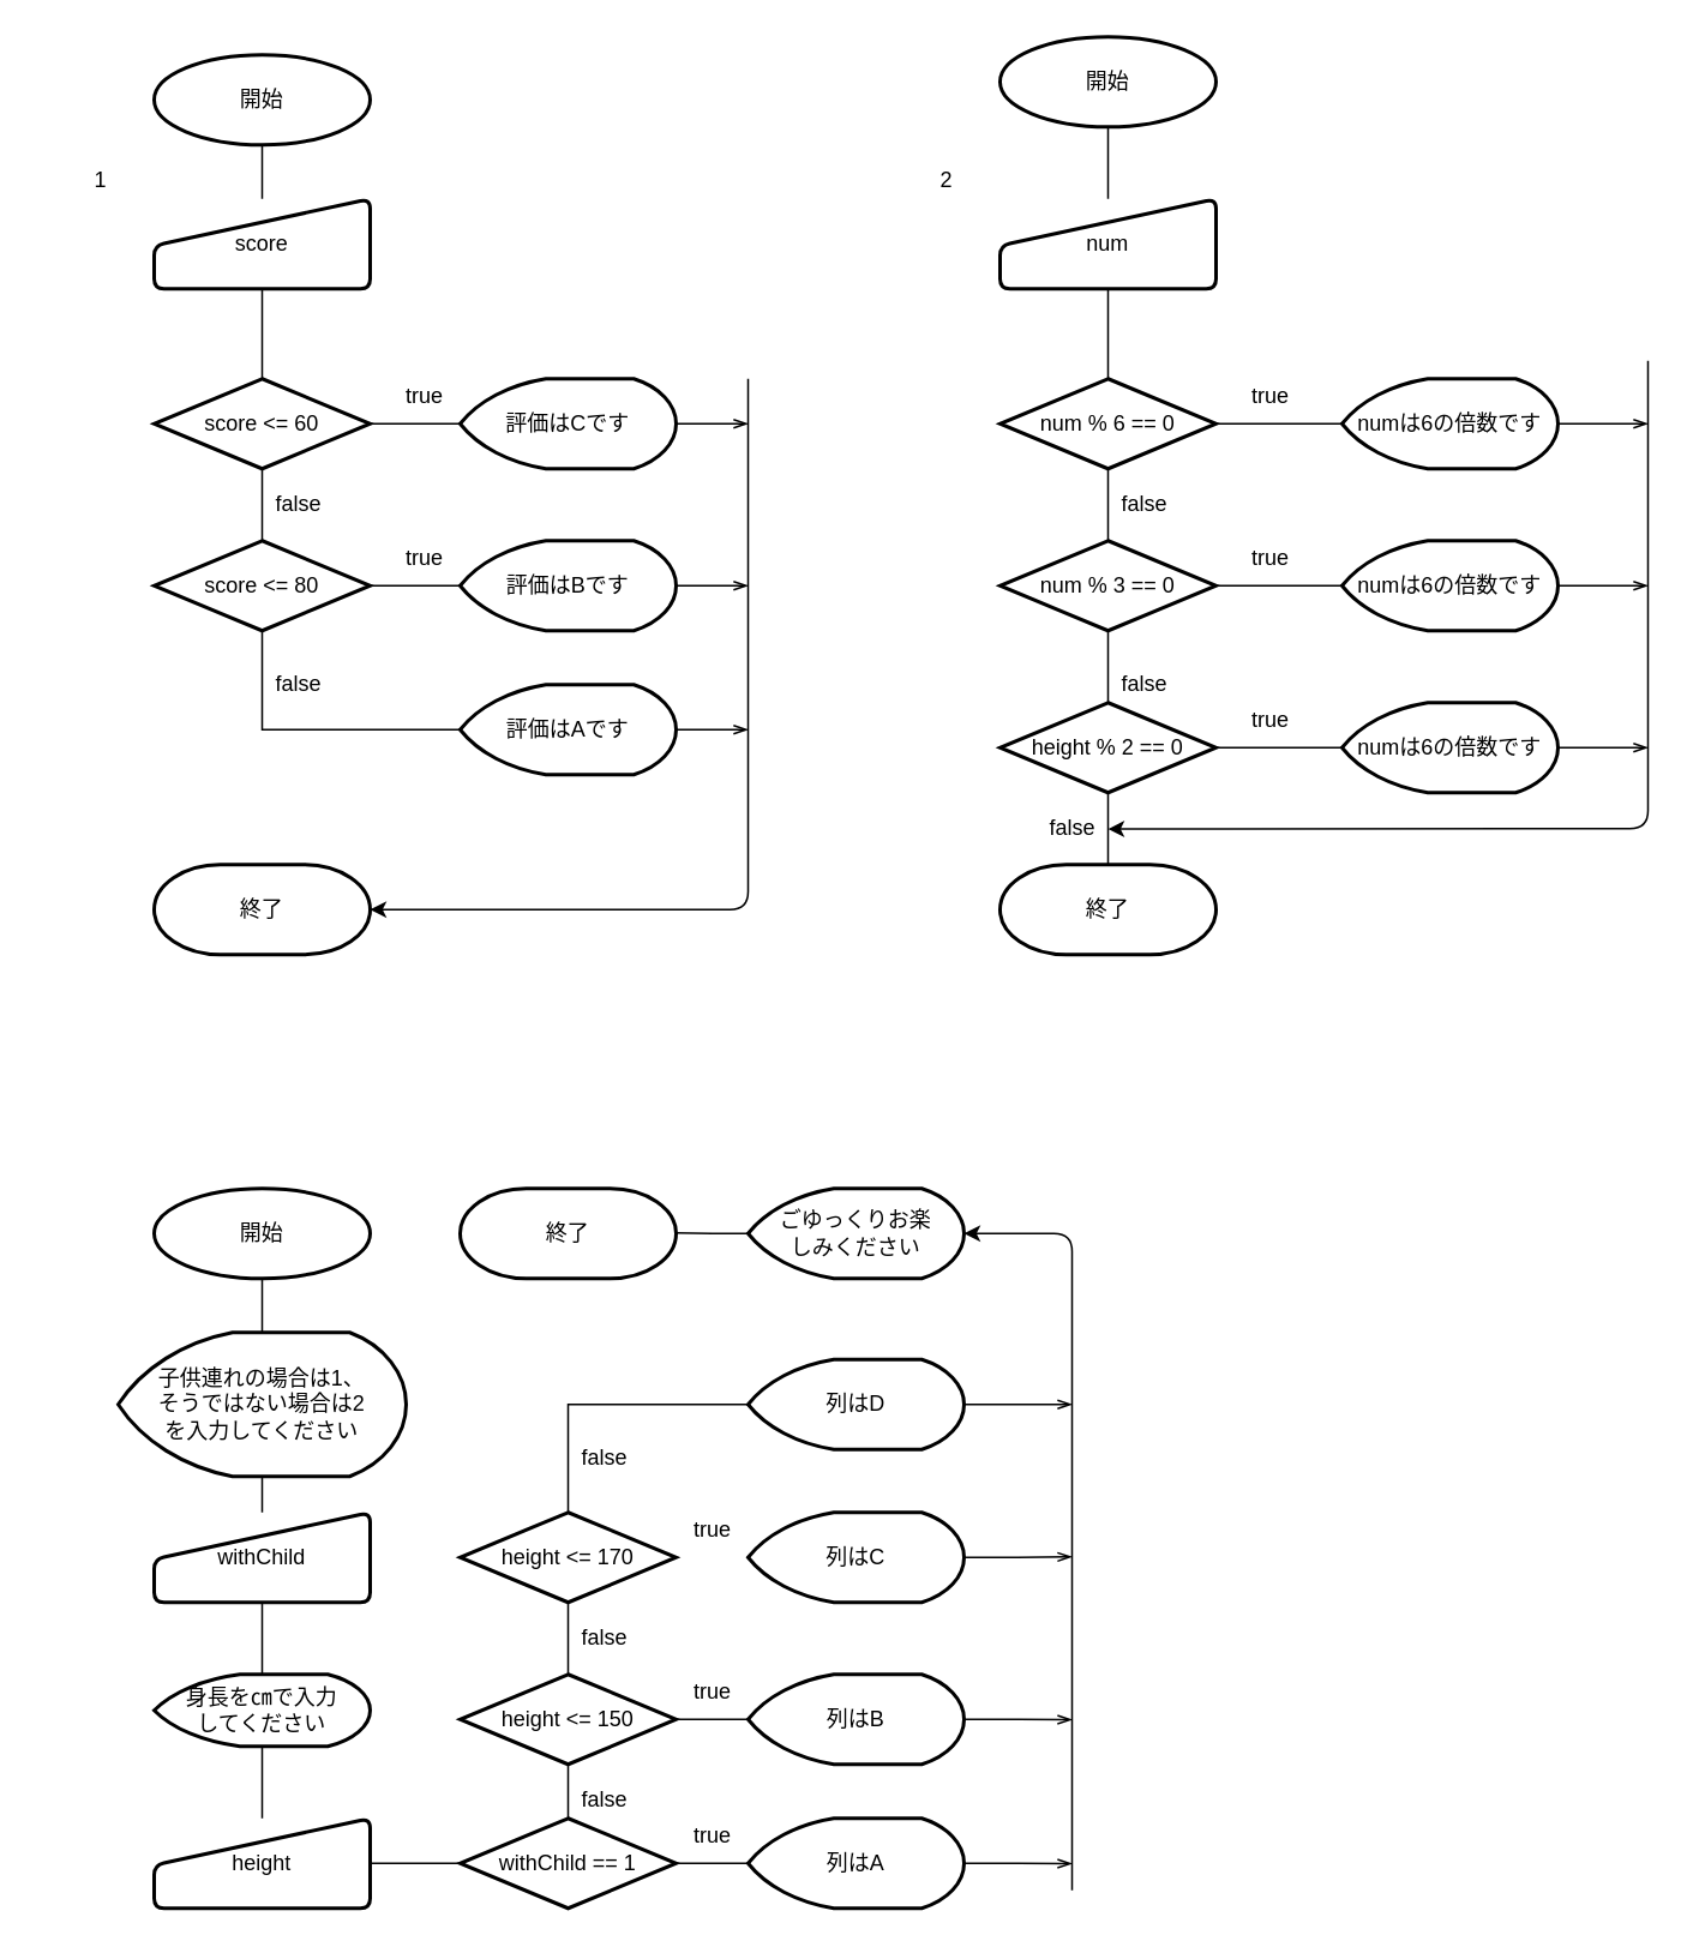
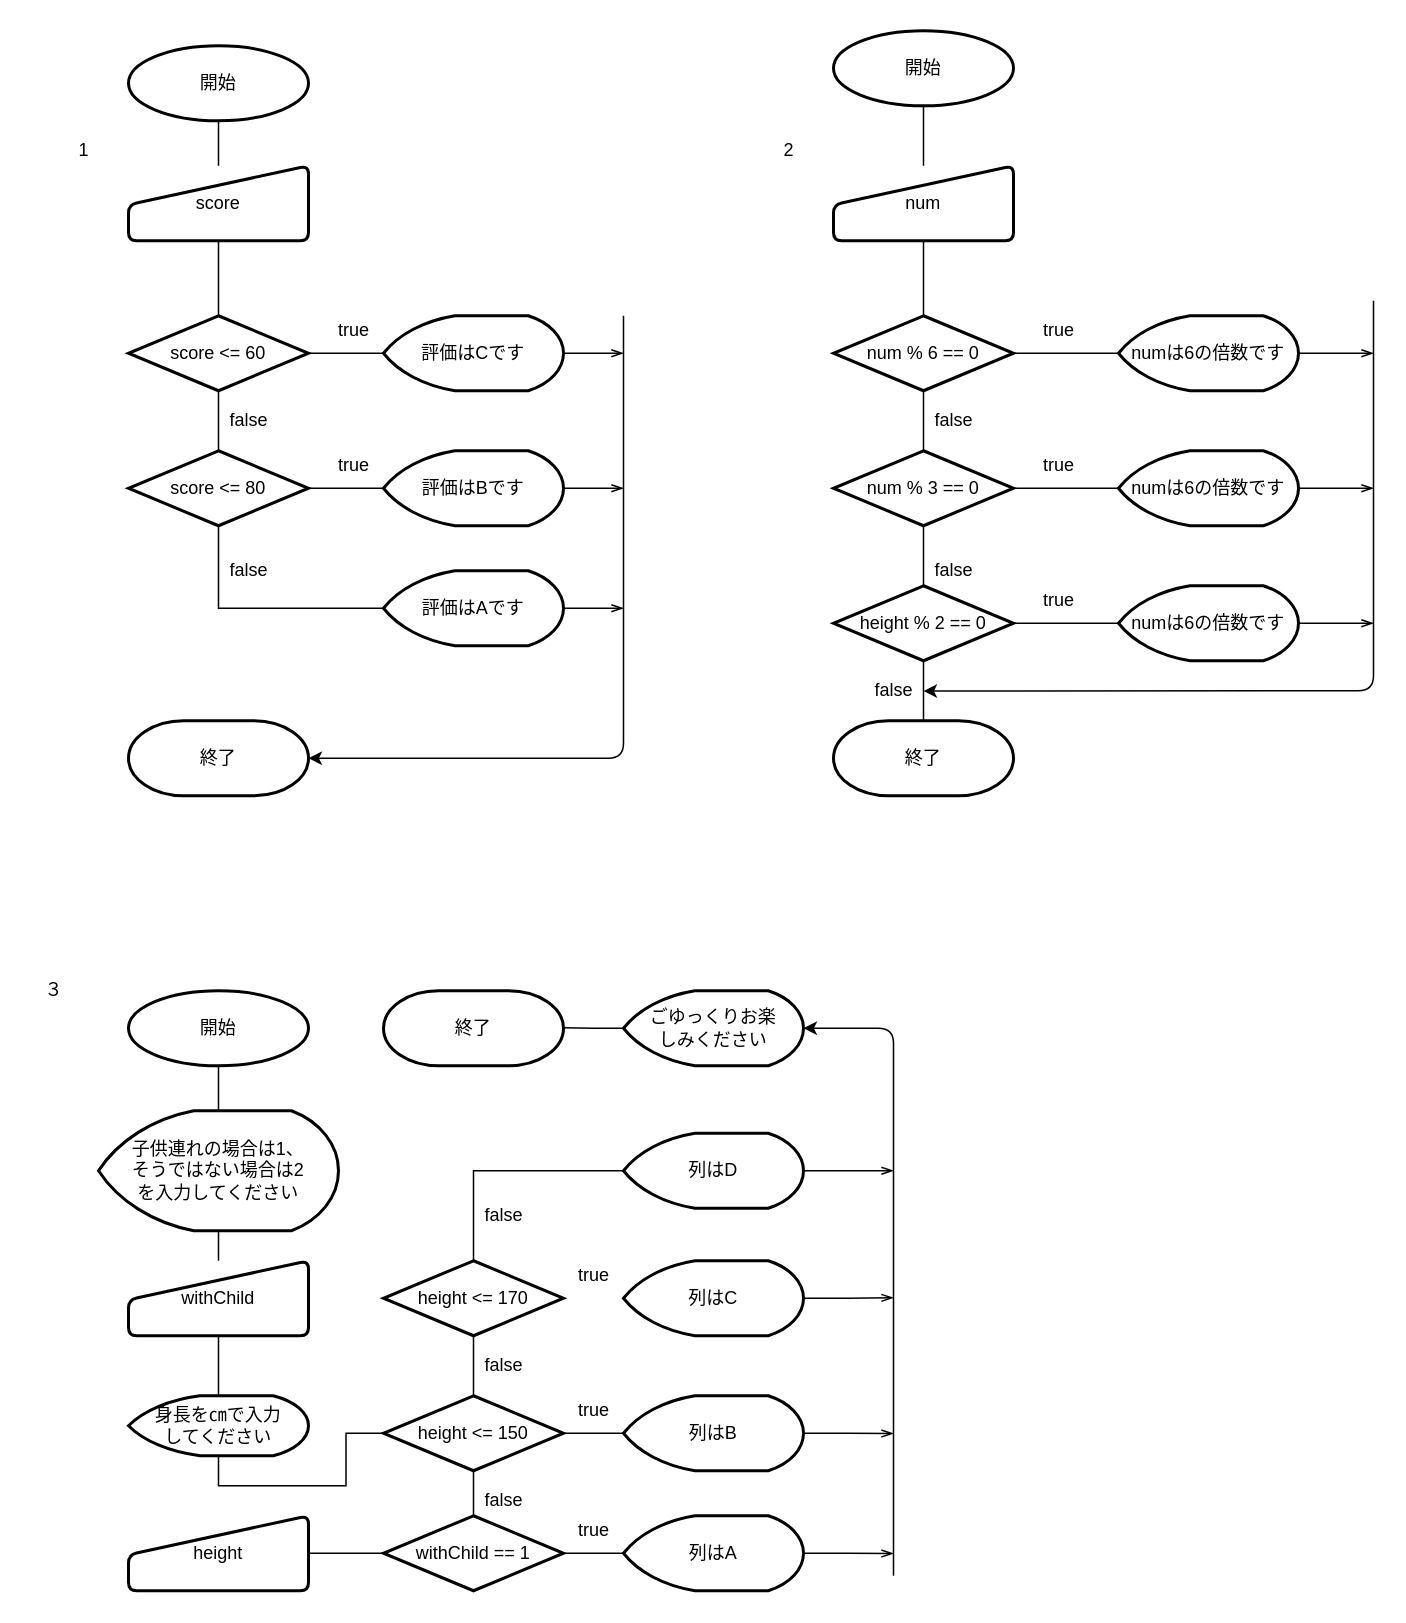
+ <mxCell id="55" value="３" style="text;html=1;align=center;verticalAlign=middle;resizable=0;points=[];autosize=1;strokeColor=none;" vertex="1" parent="1"><mxGeometry x="20" y="650" width="30" height="20" as="geometry" /></mxCell>
- <mxCell id="60" style="edgeStyle=orthogonalEdgeStyle;rounded=0;orthogonalLoop=1;jettySize=auto;html=1;exitX=0.5;exitY=1;exitDx=0;exitDy=0;exitPerimeter=0;entryX=0.5;entryY=0;entryDx=0;entryDy=0;endArrow=none;endFill=0;" edge="1" parent="1" source="61" target="63"><mxGeometry relative="1" as="geometry" /></mxCell>
+ <mxCell id="60" style="edgeStyle=orthogonalEdgeStyle;rounded=0;orthogonalLoop=1;jettySize=auto;html=1;exitX=0.5;exitY=1;exitDx=0;exitDy=0;exitPerimeter=0;endArrow=none;endFill=0;" edge="1" parent="1" source="61" target="71"><mxGeometry relative="1" as="geometry" /></mxCell>
